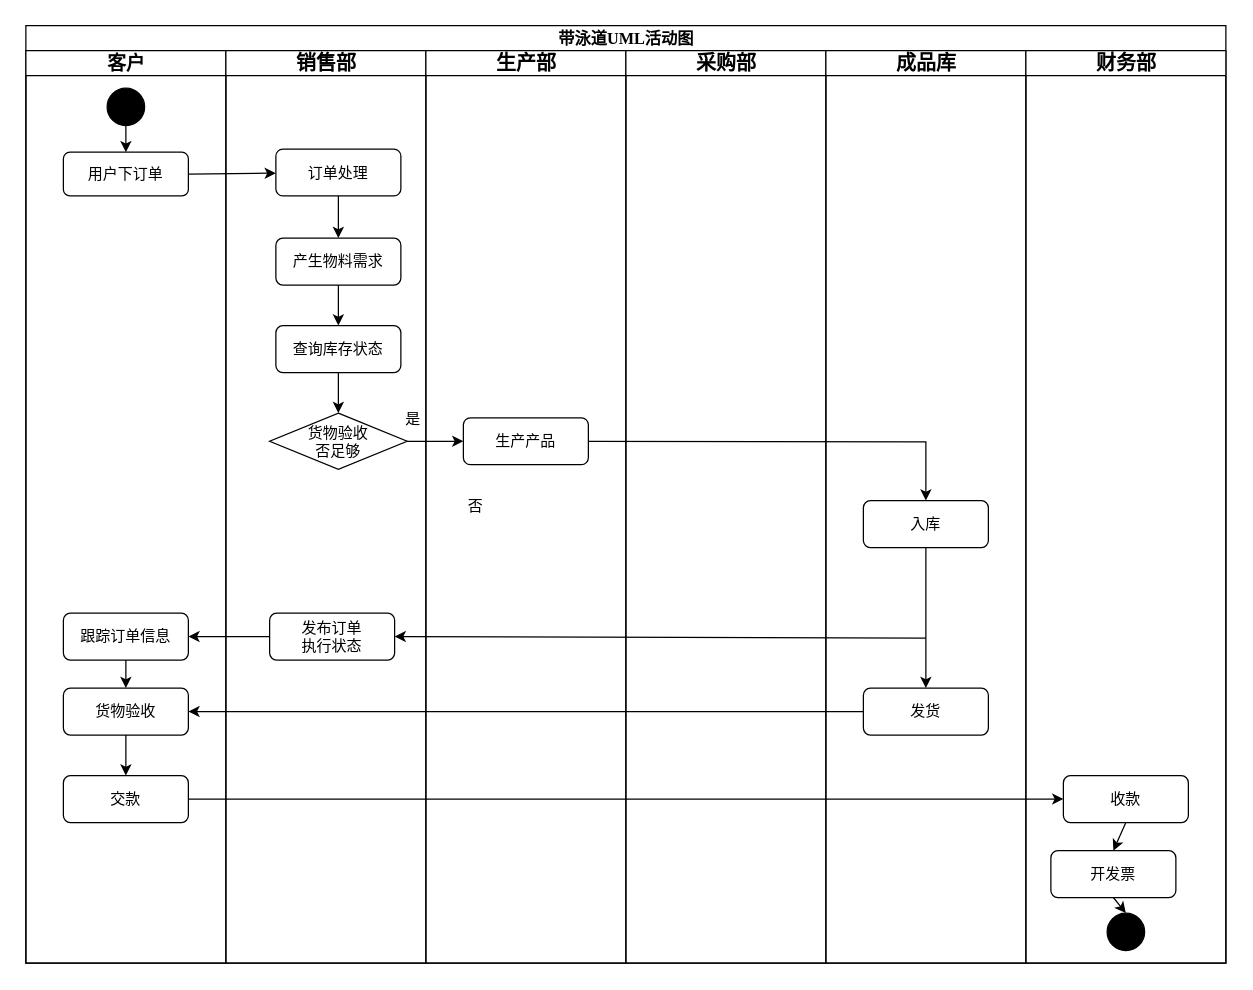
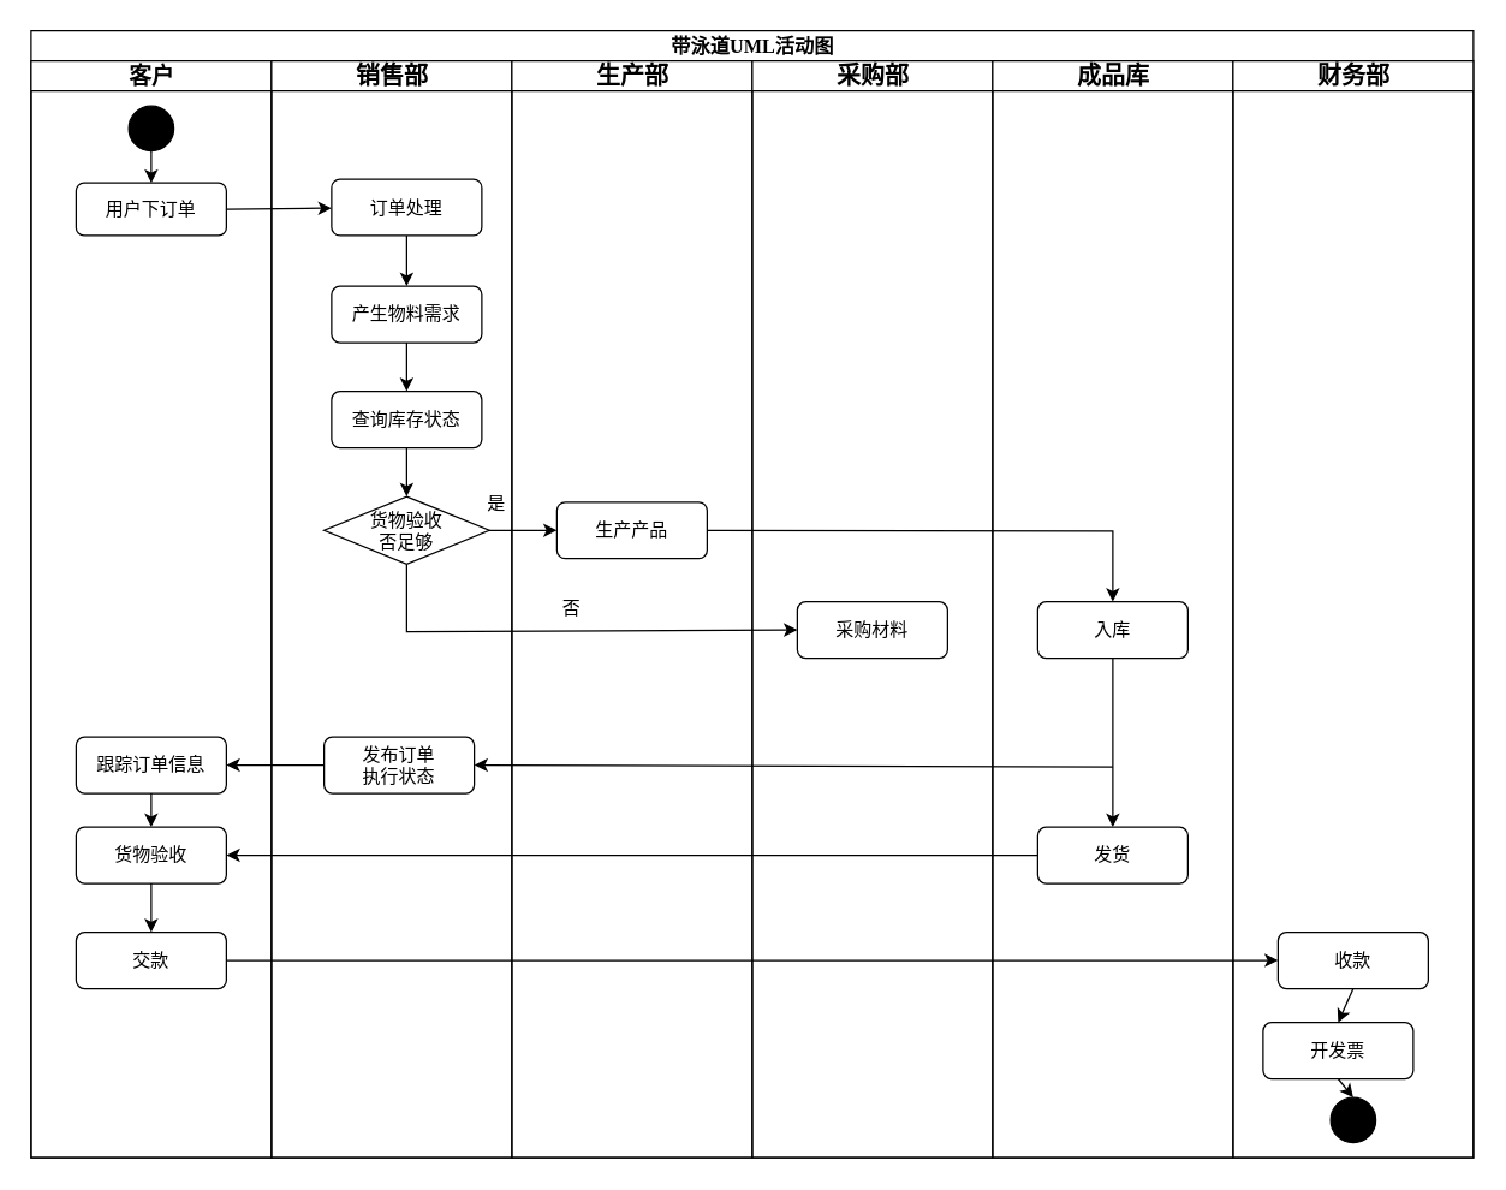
+ <mxCell id="26" value="&lt;font style=&quot;font-size: 12px;&quot;&gt;采购材料&lt;/font&gt;" style="rounded=1;whiteSpace=wrap;html=1;shadow=0;labelBackgroundColor=none;strokeWidth=1;fontFamily=Verdana;fontSize=8;align=center;" vertex="1" parent="25"><mxGeometry x="30" y="360" width="100" height="37.5" as="geometry" /></mxCell>
+ <mxCell id="38" value="" style="endArrow=classic;html=1;rounded=0;exitX=0.5;exitY=1;exitDx=0;exitDy=0;entryX=0;entryY=0.5;entryDx=0;entryDy=0;" edge="1" parent="2" source="16" target="26"><mxGeometry width="50" height="50" relative="1" as="geometry"><mxPoint x="300" y="380" as="sourcePoint" /><mxPoint x="250" y="400" as="targetPoint" /><Array as="points"><mxPoint x="250" y="400" /></Array></mxGeometry></mxCell>
